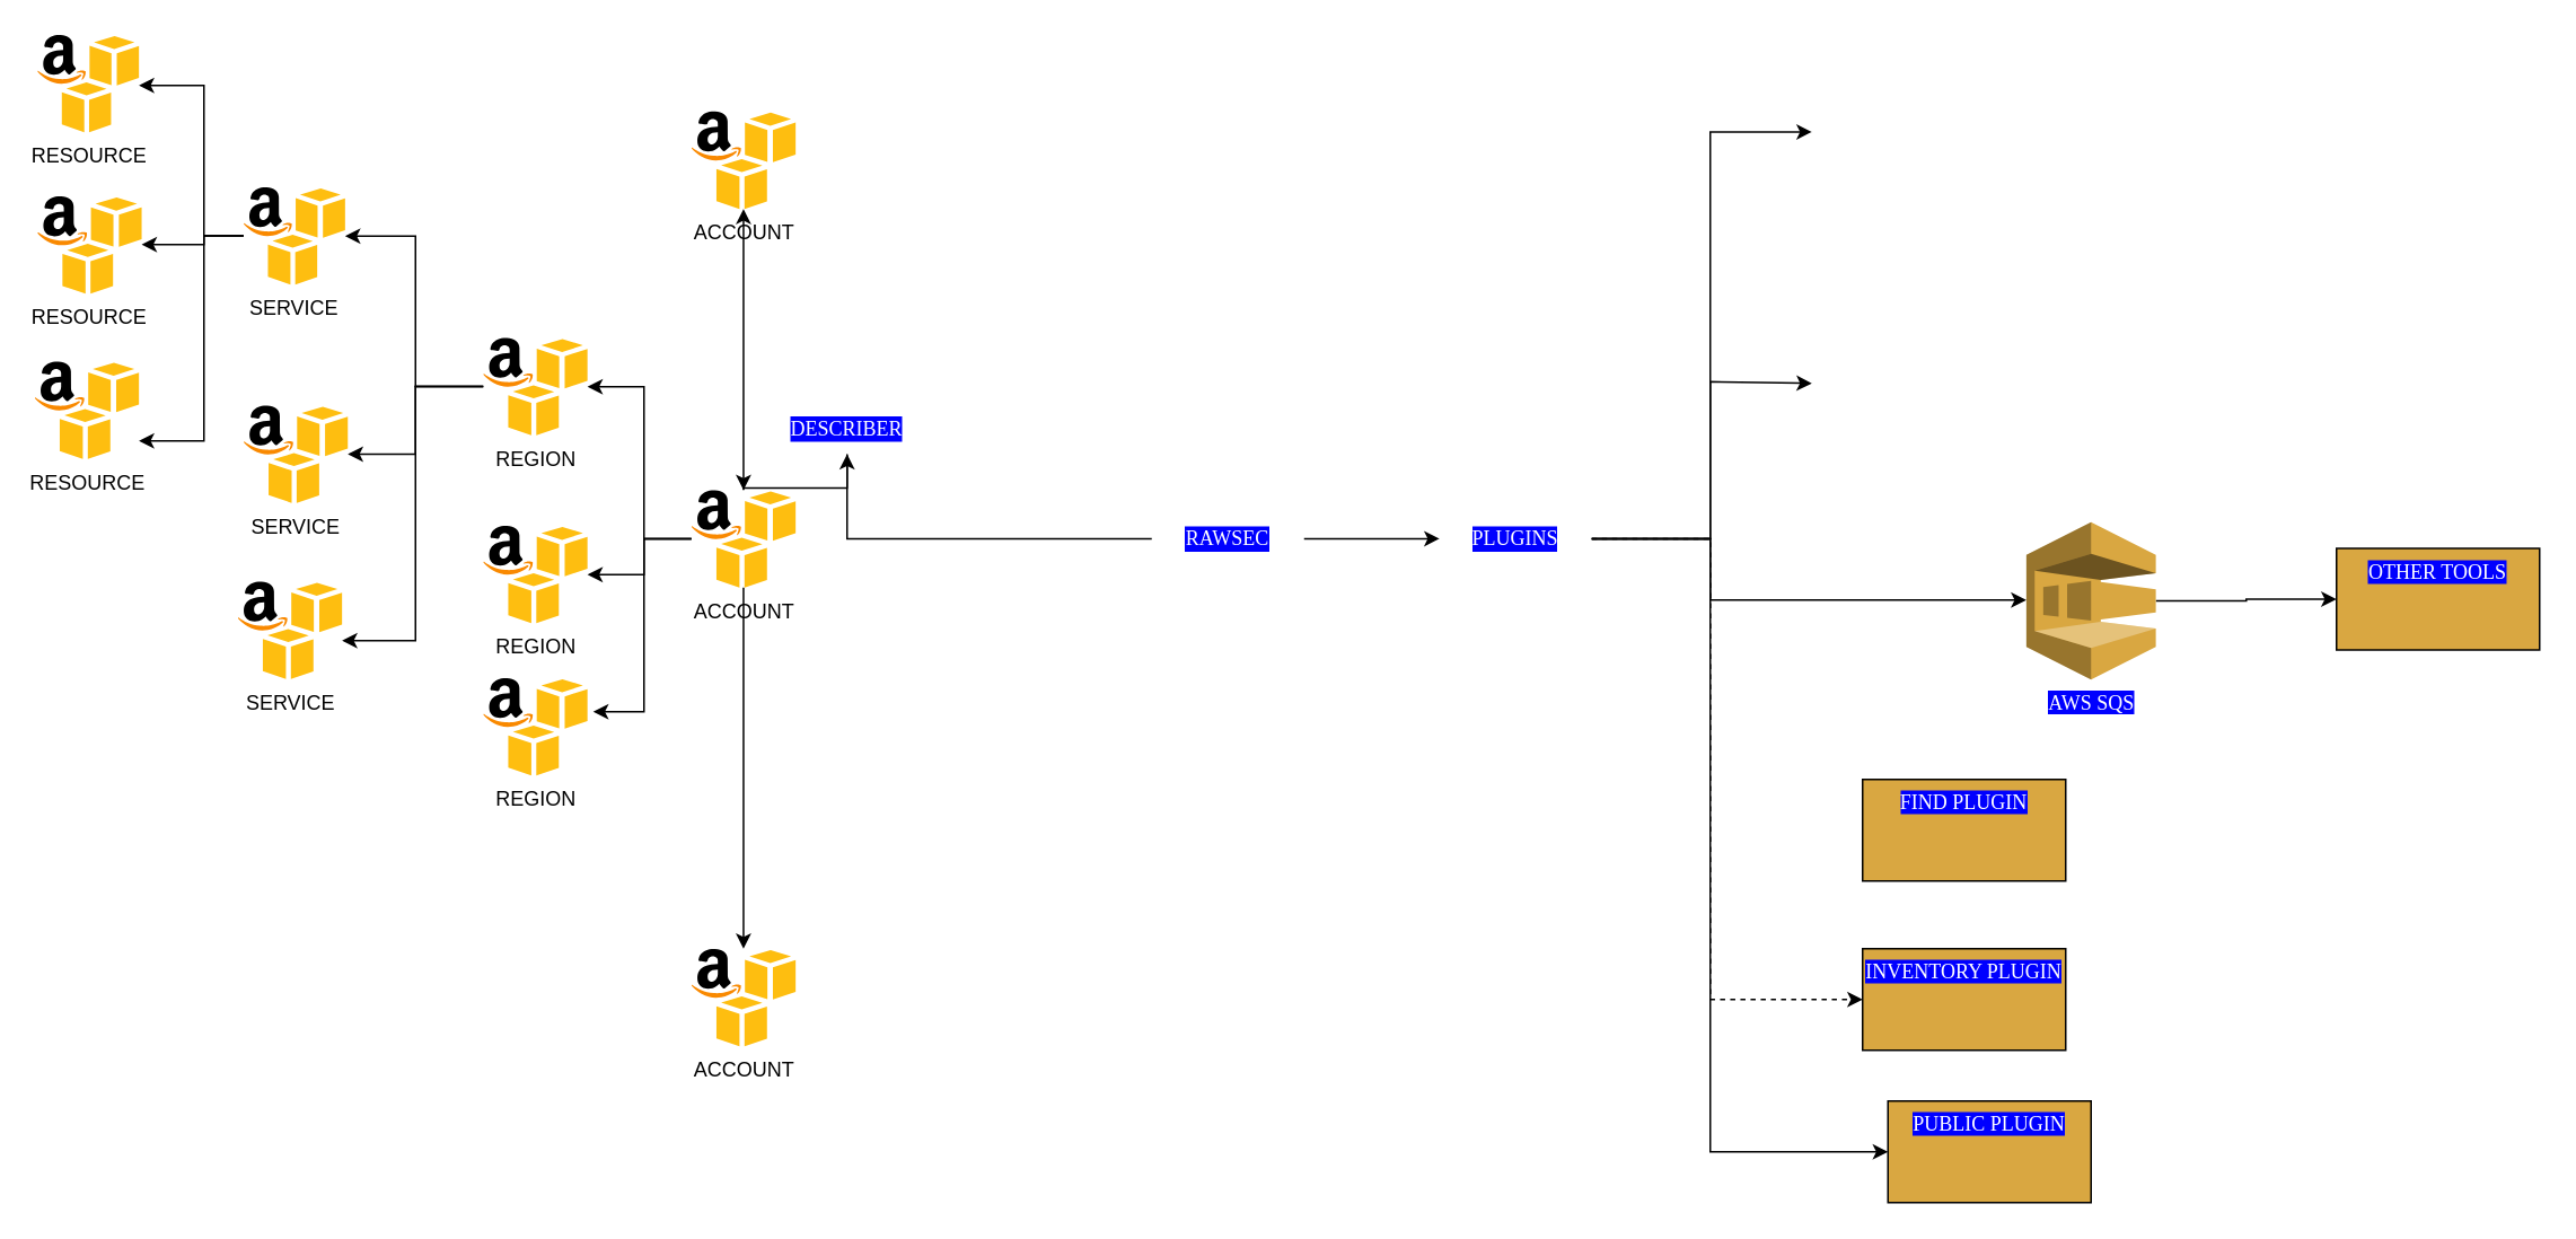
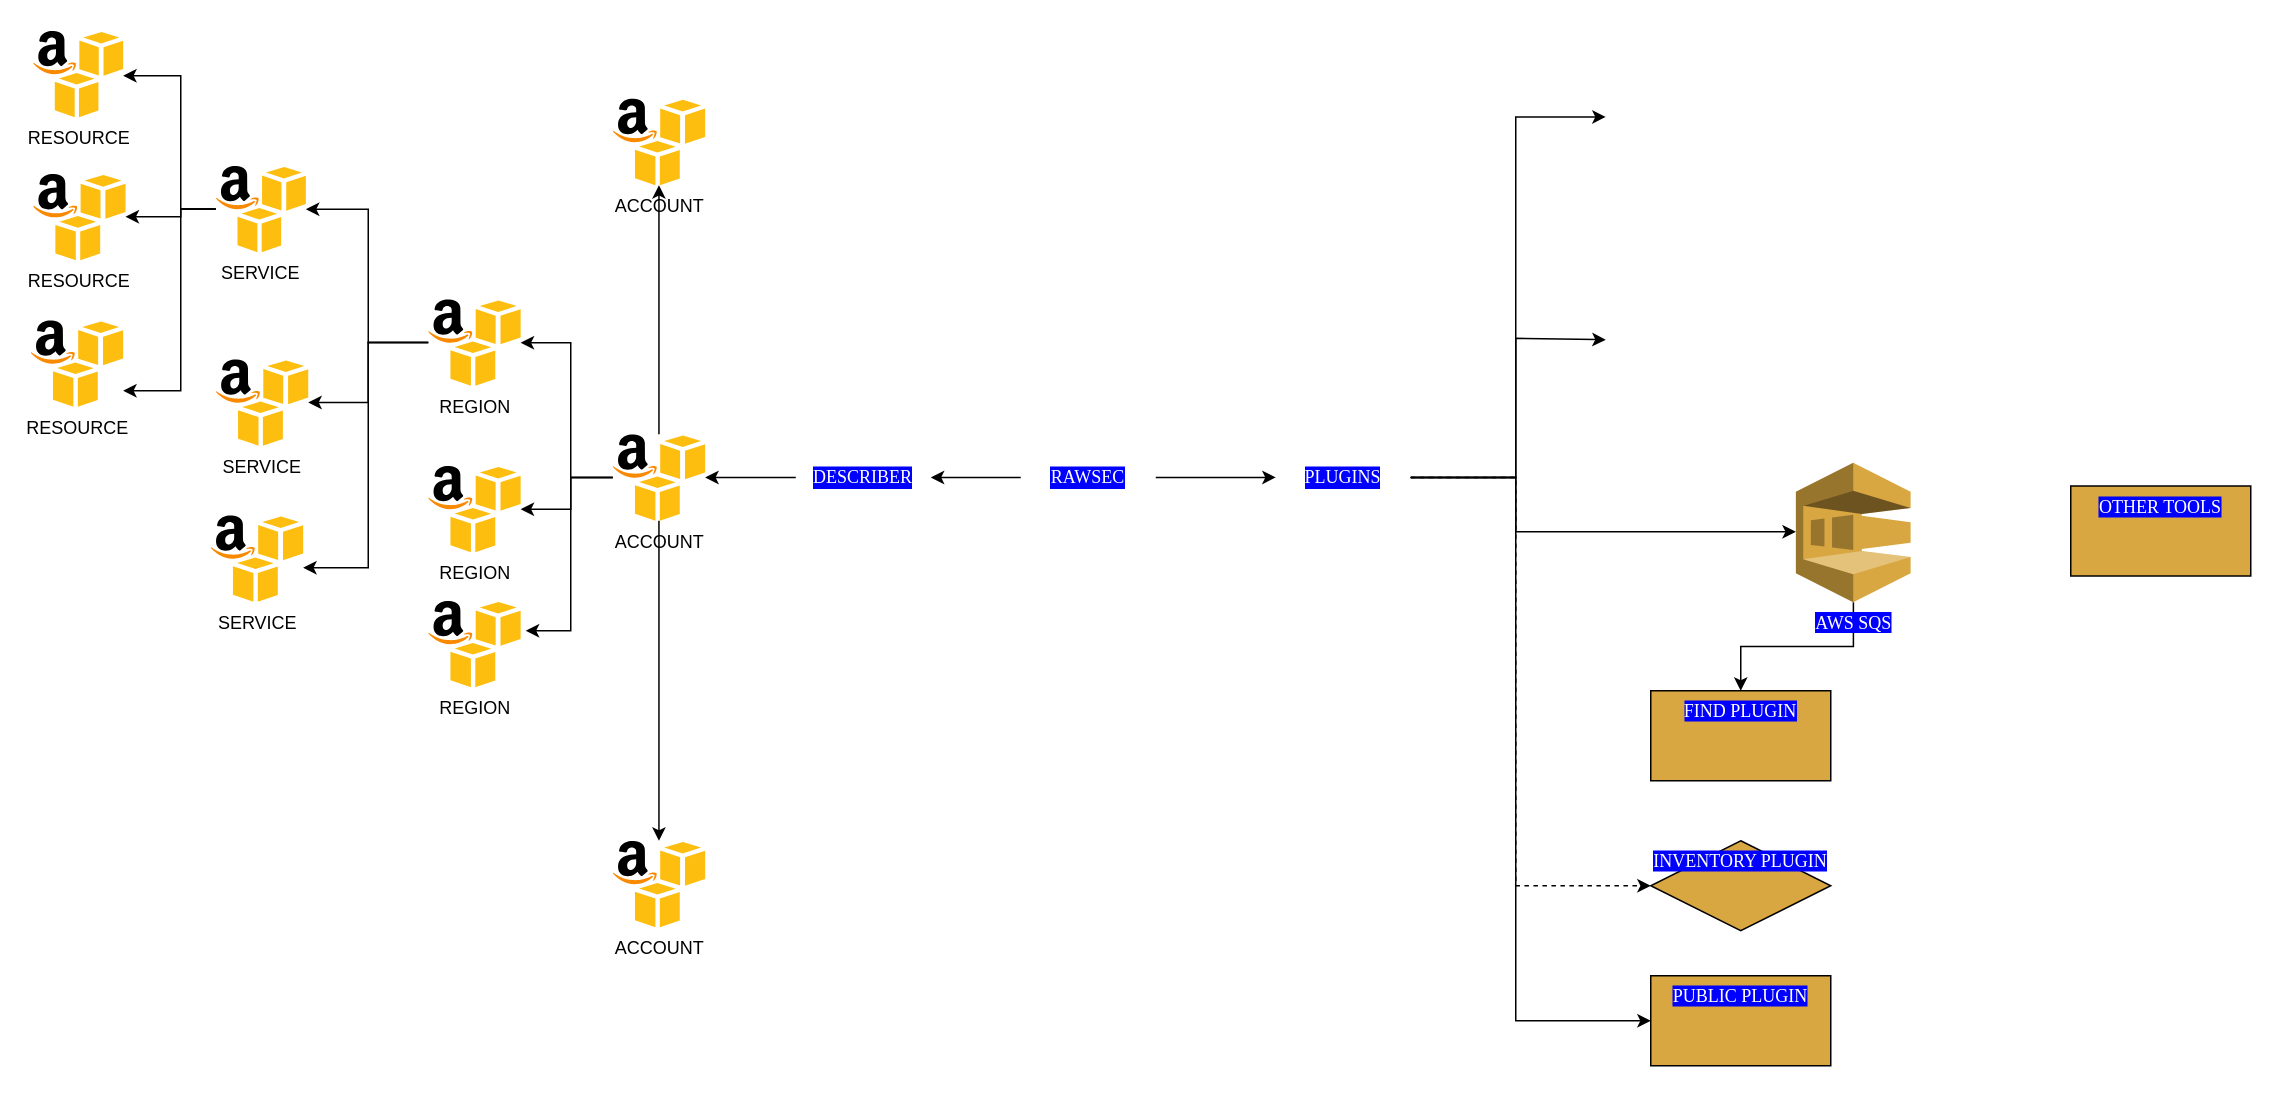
- <mxCell id="24" value="DESCRIBER" style="text;html=1;strokeColor=none;fillColor=none;align=center;verticalAlign=middle;whiteSpace=wrap;rounded=0;fontFamily=Verdana;labelBackgroundColor=#0000FF;fontColor=#FFFFFF;" parent="1" vertex="1"><mxGeometry x="455" y="237.8" width="90" height="30" as="geometry" /></mxCell>
+ <mxCell id="24" value="DESCRIBER" style="text;html=1;strokeColor=none;fillColor=none;align=center;verticalAlign=middle;whiteSpace=wrap;rounded=0;fontFamily=Verdana;labelBackgroundColor=#0000FF;fontColor=#FFFFFF;" parent="1" vertex="1"><mxGeometry x="530" y="302.8" width="90" height="30" as="geometry" /></mxCell>
- <mxCell id="36" value="" style="edgeStyle=orthogonalEdgeStyle;rounded=0;orthogonalLoop=1;jettySize=auto;html=1;" edge="1" parent="1" source="37" target="39"><mxGeometry relative="1" as="geometry" /></mxCell>
+ <mxCell id="36" value="" style="edgeStyle=orthogonalEdgeStyle;rounded=0;orthogonalLoop=1;jettySize=auto;html=1;" edge="1" parent="1" source="37" target="40"><mxGeometry relative="1" as="geometry" /></mxCell>
- <mxCell id="41" value="INVENTORY PLUGIN" style="whiteSpace=wrap;html=1;fontFamily=Verdana;verticalAlign=top;fillColor=#D9A741;fontColor=#FFFFFF;dashed=0;gradientColor=none;labelBackgroundColor=#0000FF;" vertex="1" parent="1"><mxGeometry x="1100" y="560" width="120" height="60" as="geometry" /></mxCell>
+ <mxCell id="41" value="INVENTORY PLUGIN" style="rhombus;whiteSpace=wrap;html=1;fontFamily=Verdana;verticalAlign=top;fillColor=#D9A741;fontColor=#FFFFFF;dashed=0;gradientColor=none;labelBackgroundColor=#0000FF;" vertex="1" parent="1"><mxGeometry x="1100" y="560" width="120" height="60" as="geometry" /></mxCell>
- <mxCell id="42" value="PUBLIC PLUGIN" style="whiteSpace=wrap;html=1;fontFamily=Verdana;verticalAlign=top;fillColor=#D9A741;fontColor=#FFFFFF;dashed=0;gradientColor=none;labelBackgroundColor=#0000FF;" vertex="1" parent="1"><mxGeometry x="1115" y="650" width="120" height="60" as="geometry" /></mxCell>
+ <mxCell id="42" value="PUBLIC PLUGIN" style="whiteSpace=wrap;html=1;fontFamily=Verdana;verticalAlign=top;fillColor=#D9A741;fontColor=#FFFFFF;dashed=0;gradientColor=none;labelBackgroundColor=#0000FF;" vertex="1" parent="1"><mxGeometry x="1100" y="650" width="120" height="60" as="geometry" /></mxCell>
